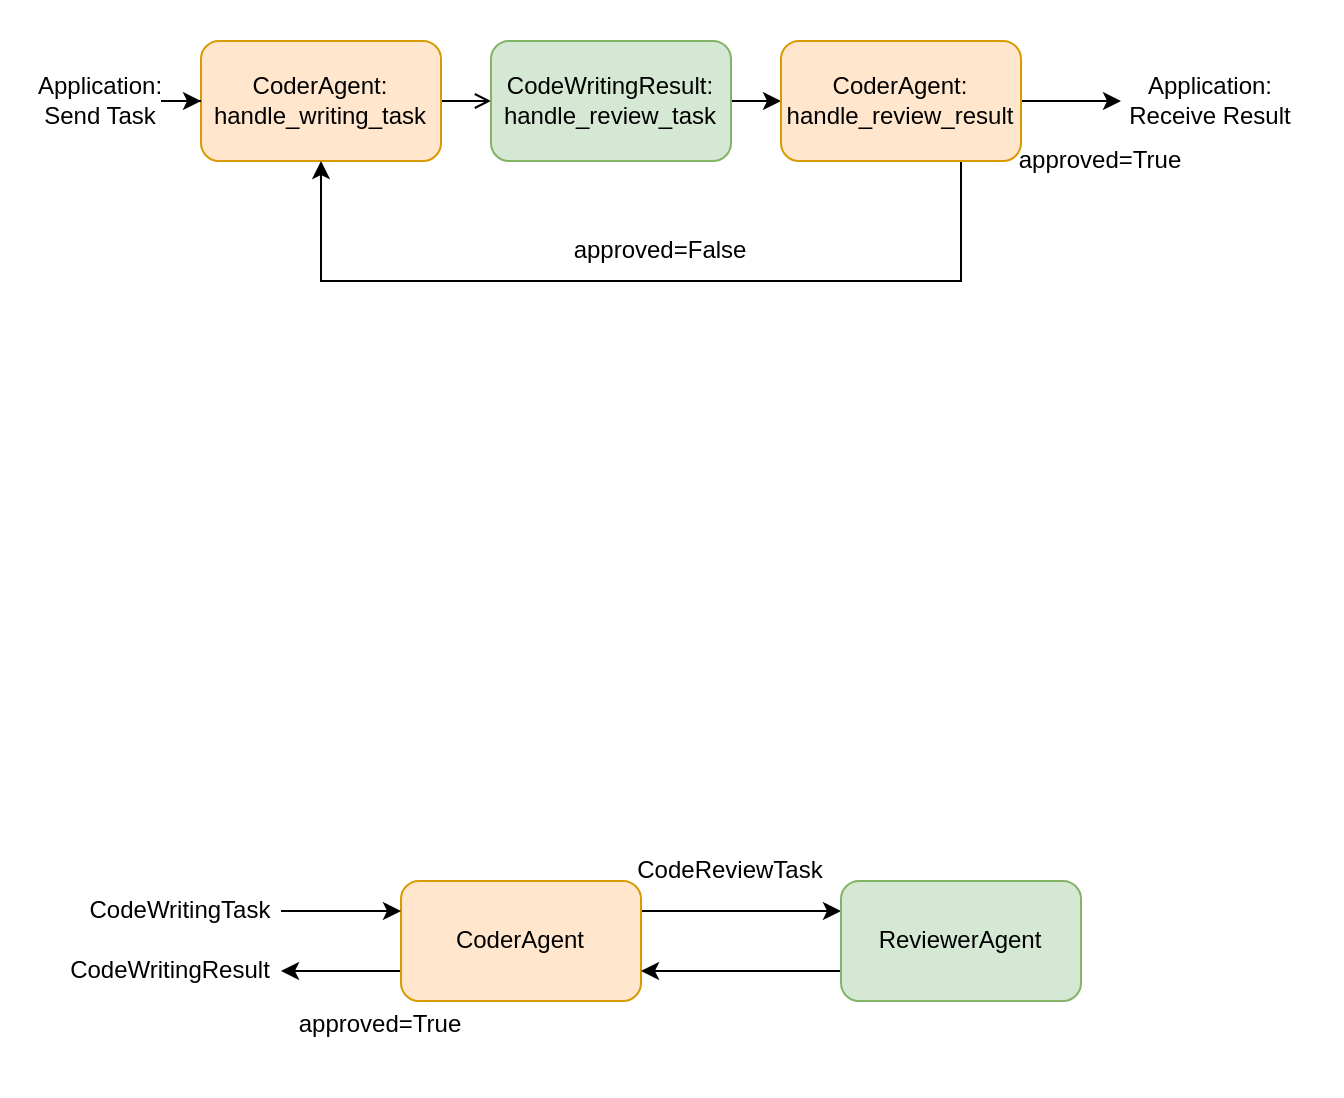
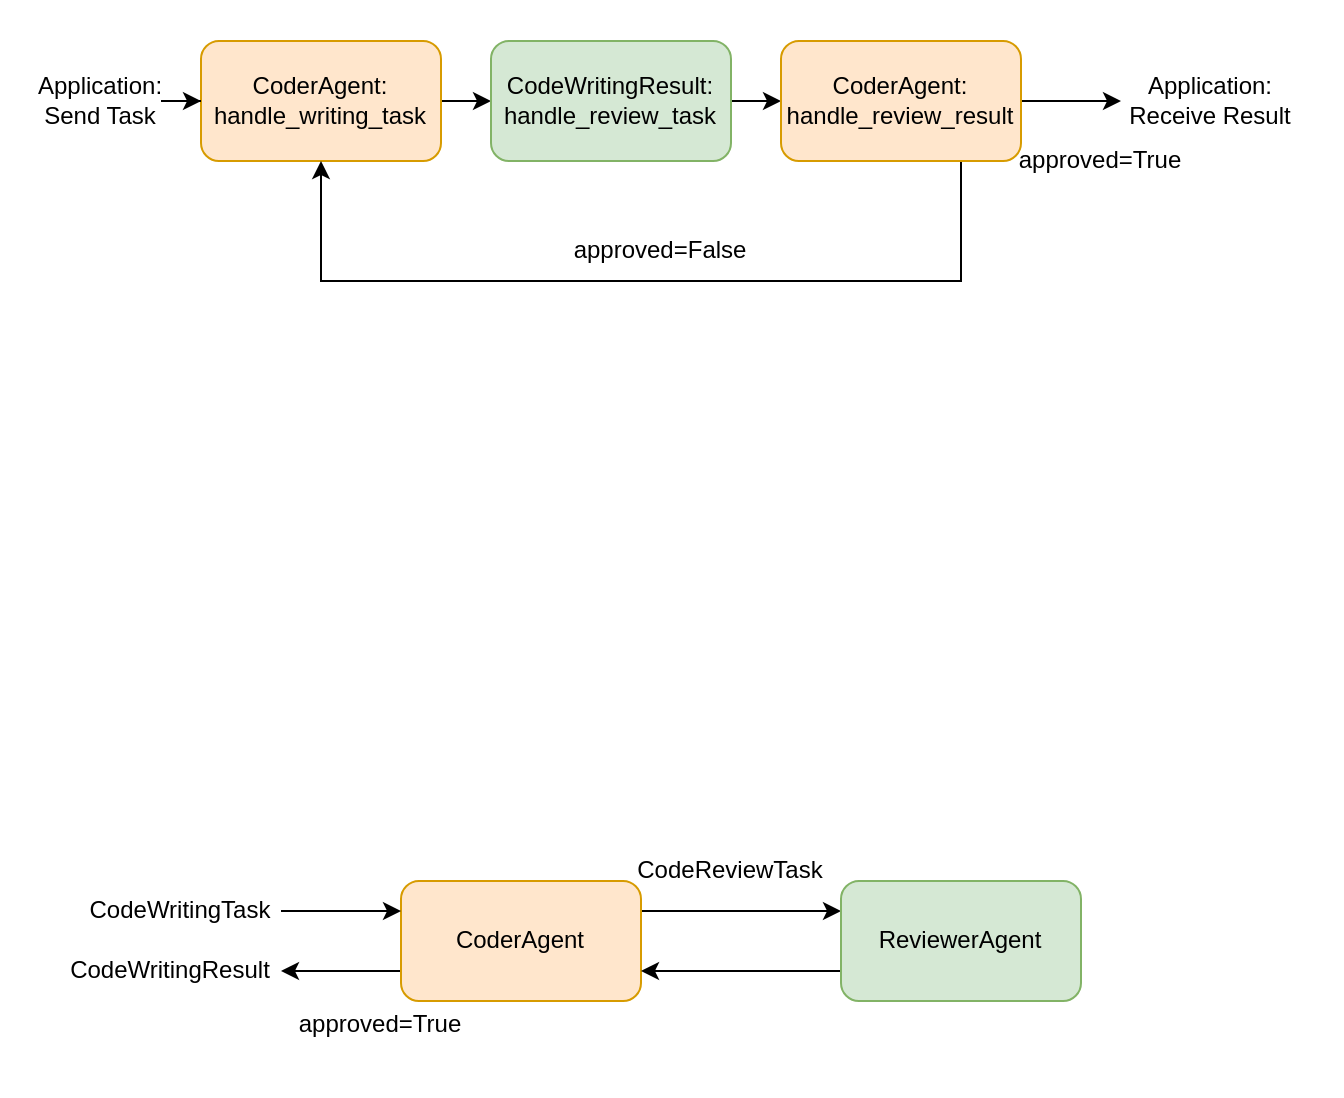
- <mxCell id="3" style="edgeStyle=orthogonalEdgeStyle;rounded=0;orthogonalLoop=1;jettySize=auto;html=1;entryX=0;entryY=0.5;entryDx=0;entryDy=0;endArrow=open;" edge="1" parent="1" source="4" target="6"><mxGeometry relative="1" as="geometry" /></mxCell>
+ <mxCell id="3" style="edgeStyle=orthogonalEdgeStyle;rounded=0;orthogonalLoop=1;jettySize=auto;html=1;entryX=0;entryY=0.5;entryDx=0;entryDy=0;" edge="1" parent="1" source="4" target="6"><mxGeometry relative="1" as="geometry" /></mxCell>
